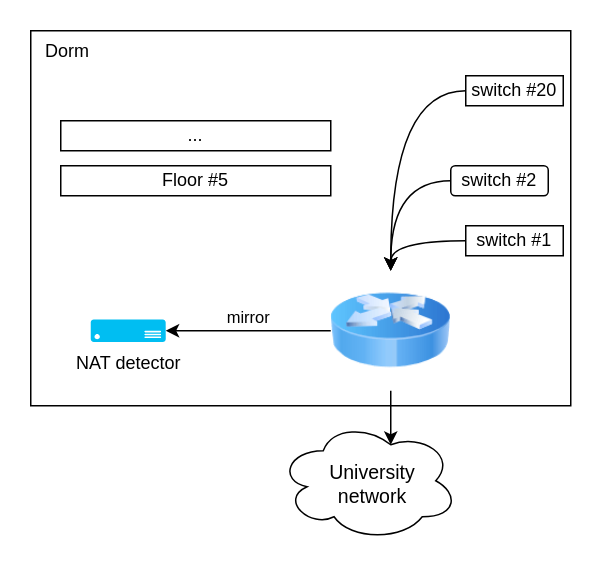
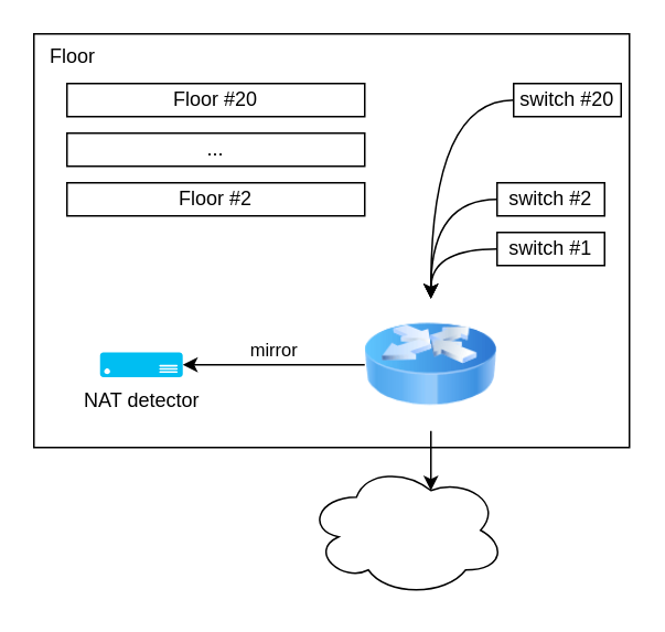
- <mxCell id="2" value="Dorm" style="rounded=0;whiteSpace=wrap;html=1;align=left;verticalAlign=top;spacingLeft=8;" vertex="1" parent="1"><mxGeometry x="20" y="20" width="360" height="250" as="geometry" /></mxCell>
+ <mxCell id="2" value="Floor" style="rounded=0;whiteSpace=wrap;html=1;align=left;verticalAlign=top;spacingLeft=8;" vertex="1" parent="1"><mxGeometry x="20" y="20" width="360" height="250" as="geometry" /></mxCell>
+ <mxCell id="3" value="Floor #20" style="rounded=0;whiteSpace=wrap;html=1;" vertex="1" parent="1"><mxGeometry x="40" y="50" width="180" height="20" as="geometry" /></mxCell>
- <mxCell id="5" value="Floor #5" style="rounded=0;whiteSpace=wrap;html=1;" vertex="1" parent="1"><mxGeometry x="40" y="110" width="180" height="20" as="geometry" /></mxCell>
+ <mxCell id="5" value="Floor #2" style="rounded=0;whiteSpace=wrap;html=1;" vertex="1" parent="1"><mxGeometry x="40" y="110" width="180" height="20" as="geometry" /></mxCell>
- <mxCell id="9" value="switch #2" style="whiteSpace=wrap;html=1;rounded=1;" vertex="1" parent="1"><mxGeometry x="300" y="110" width="65" height="20" as="geometry" /></mxCell>
+ <mxCell id="9" value="switch #2" style="rounded=0;whiteSpace=wrap;html=1;" vertex="1" parent="1"><mxGeometry x="300" y="110" width="65" height="20" as="geometry" /></mxCell>
- <mxCell id="11" value="switch #1" style="rounded=0;whiteSpace=wrap;html=1;" vertex="1" parent="1"><mxGeometry x="310" y="150" width="65" height="20" as="geometry" /></mxCell>
+ <mxCell id="11" value="switch #1" style="rounded=0;whiteSpace=wrap;html=1;" vertex="1" parent="1"><mxGeometry x="300" y="140" width="65" height="20" as="geometry" /></mxCell>
- <mxCell id="18" value="University network" style="text;html=1;strokeColor=none;fillColor=none;align=center;verticalAlign=middle;whiteSpace=wrap;rounded=0;labelBackgroundColor=#fff;fontSize=13;fontColor=#000000;" vertex="1" parent="1"><mxGeometry x="218" y="307" width="60" height="30" as="geometry" /></mxCell>
